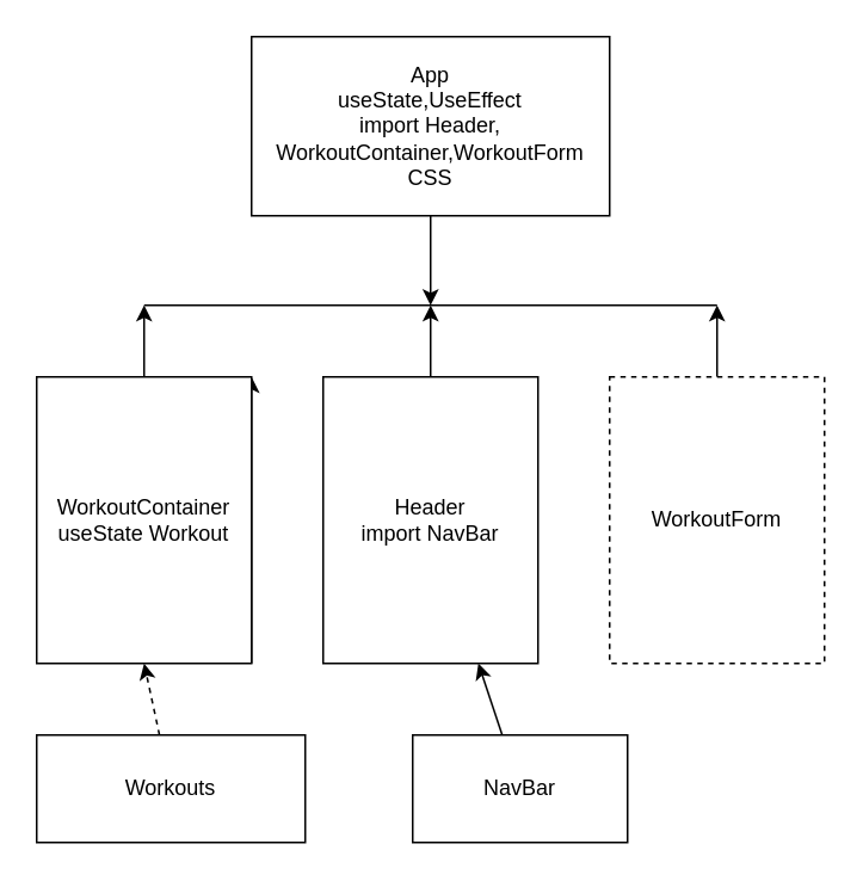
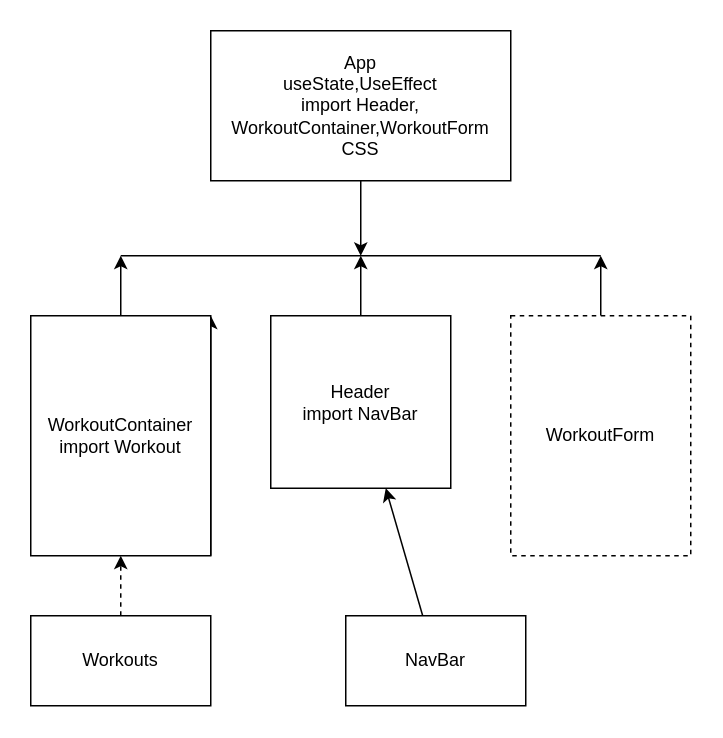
- <mxCell id="6" value="WorkoutContainer&lt;br&gt;useState Workout" style="rounded=0;whiteSpace=wrap;html=1;" parent="1" vertex="1"><mxGeometry x="20" y="210" width="120" height="160" as="geometry" /></mxCell>
+ <mxCell id="6" value="WorkoutContainer&lt;br&gt;import Workout" style="rounded=0;whiteSpace=wrap;html=1;" parent="1" vertex="1"><mxGeometry x="20" y="210" width="120" height="160" as="geometry" /></mxCell>
- <mxCell id="10" value="Header&lt;br&gt;import NavBar" style="rounded=0;whiteSpace=wrap;html=1;" parent="1" vertex="1"><mxGeometry x="180" y="210" width="120" height="160" as="geometry" /></mxCell>
+ <mxCell id="10" value="Header&lt;br&gt;import NavBar" style="rounded=0;whiteSpace=wrap;html=1;" parent="1" vertex="1"><mxGeometry x="180" y="210" width="120" height="115" as="geometry" /></mxCell>
- <mxCell id="15" value="Workouts" style="rounded=0;whiteSpace=wrap;html=1;" parent="1" vertex="1"><mxGeometry x="20" y="410" width="150" height="60" as="geometry" /></mxCell>
+ <mxCell id="15" value="Workouts" style="rounded=0;whiteSpace=wrap;html=1;" parent="1" vertex="1"><mxGeometry x="20" y="410" width="120" height="60" as="geometry" /></mxCell>
